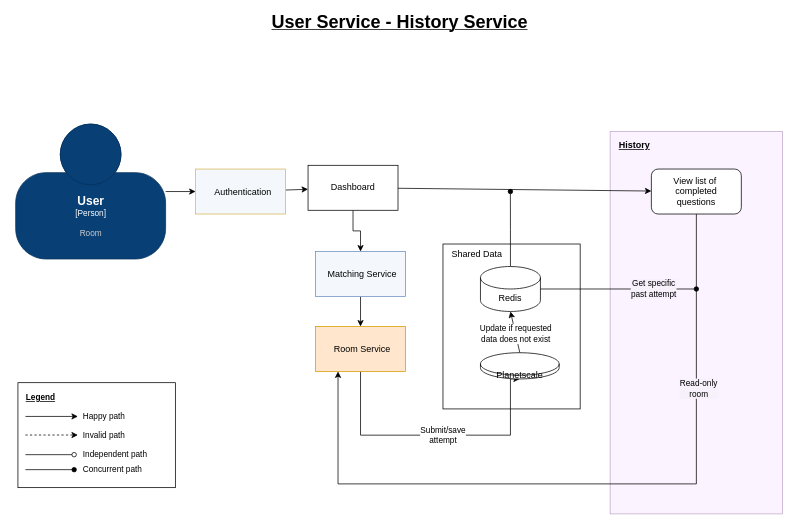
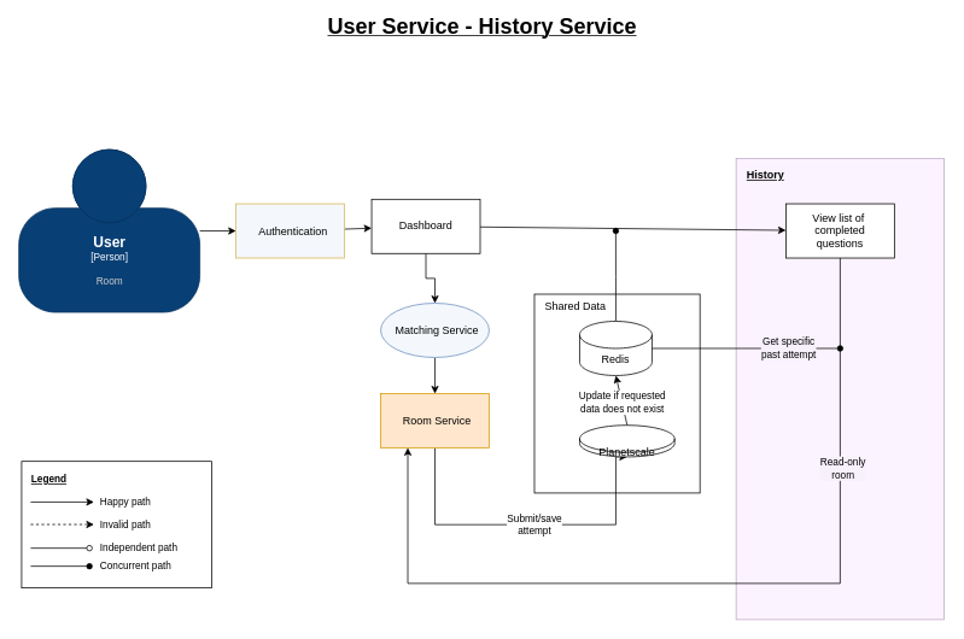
- <mxCell id="14" value="View list of&amp;nbsp;&lt;br&gt;completed &lt;br&gt;questions" style="whiteSpace=wrap;html=1;rounded=1;" parent="1" vertex="1"><mxGeometry x="868" y="225" width="120" height="60" as="geometry" /></mxCell>
+ <mxCell id="14" value="View list of&amp;nbsp;&lt;br&gt;completed &lt;br&gt;questions" style="whiteSpace=wrap;html=1;rounded=0;" parent="1" vertex="1"><mxGeometry x="868" y="225" width="120" height="60" as="geometry" /></mxCell>
- <mxCell id="16" value="&lt;span&gt;Matching Service&lt;/span&gt;" style="whiteSpace=wrap;html=1;align=center;verticalAlign=middle;horizontal=1;spacingLeft=5;spacingTop=2;fontStyle=0;fillColor=#F4F8FC;strokeColor=#6c8ebf;" parent="1" vertex="1"><mxGeometry x="420" y="335" width="120" height="60" as="geometry" /></mxCell>
+ <mxCell id="16" value="&lt;span&gt;Matching Service&lt;/span&gt;" style="ellipse;whiteSpace=wrap;html=1;align=center;verticalAlign=middle;horizontal=1;spacingLeft=5;spacingTop=2;fontStyle=0;fillColor=#F4F8FC;strokeColor=#6c8ebf;" parent="1" vertex="1"><mxGeometry x="420" y="335" width="120" height="60" as="geometry" /></mxCell>
